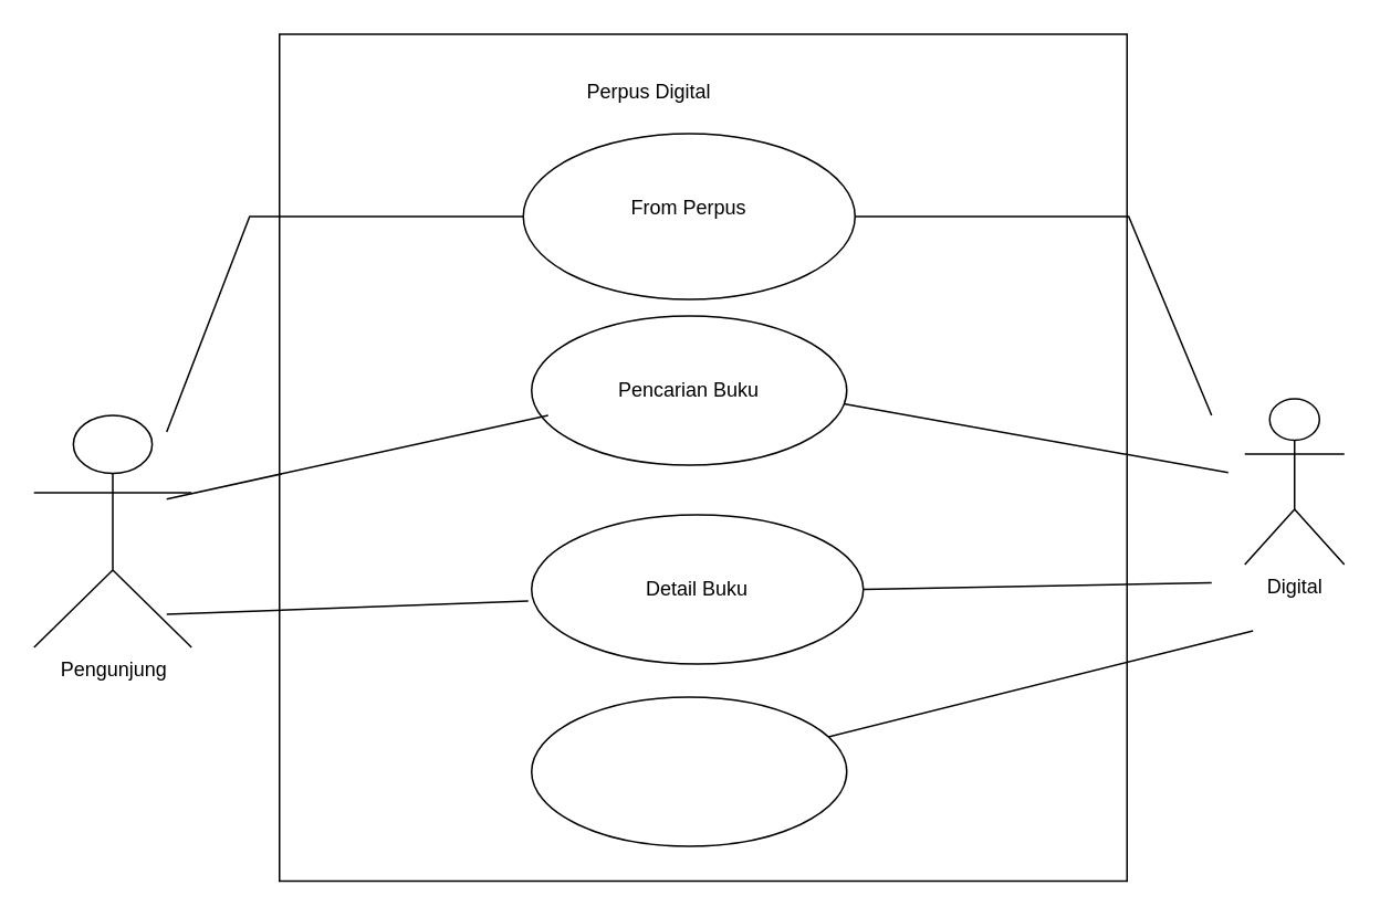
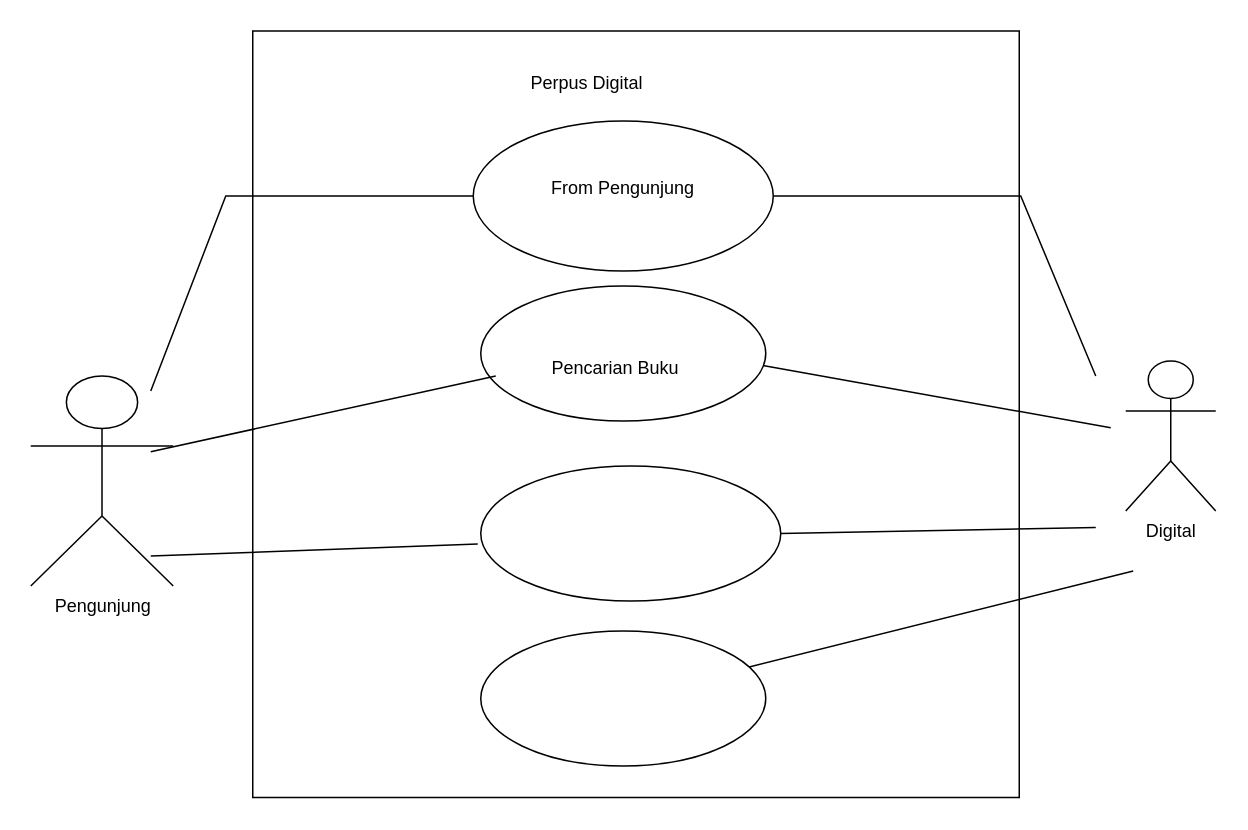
- <mxCell id="6" value="From Perpus" style="text;html=1;strokeColor=none;fillColor=none;align=center;verticalAlign=middle;whiteSpace=wrap;rounded=0;" vertex="1" parent="1"><mxGeometry x="365" y="110" width="100" height="30" as="geometry" /></mxCell>
+ <mxCell id="6" value="From Pengunjung" style="text;html=1;strokeColor=none;fillColor=none;align=center;verticalAlign=middle;whiteSpace=wrap;rounded=0;" vertex="1" parent="1"><mxGeometry x="365" y="110" width="100" height="30" as="geometry" /></mxCell>
- <mxCell id="10" value="Pencarian Buku" style="text;html=1;strokeColor=none;fillColor=none;align=center;verticalAlign=middle;whiteSpace=wrap;rounded=0;" vertex="1" parent="1"><mxGeometry x="365" y="220" width="100" height="30" as="geometry" /></mxCell>
+ <mxCell id="10" value="Pencarian Buku" style="text;html=1;strokeColor=none;fillColor=none;align=center;verticalAlign=middle;whiteSpace=wrap;rounded=0;" vertex="1" parent="1"><mxGeometry x="360" y="230" width="100" height="30" as="geometry" /></mxCell>
- <mxCell id="11" value="Detail Buku" style="text;html=1;strokeColor=none;fillColor=none;align=center;verticalAlign=middle;whiteSpace=wrap;rounded=0;" vertex="1" parent="1"><mxGeometry x="370" y="340" width="100" height="30" as="geometry" /></mxCell>
